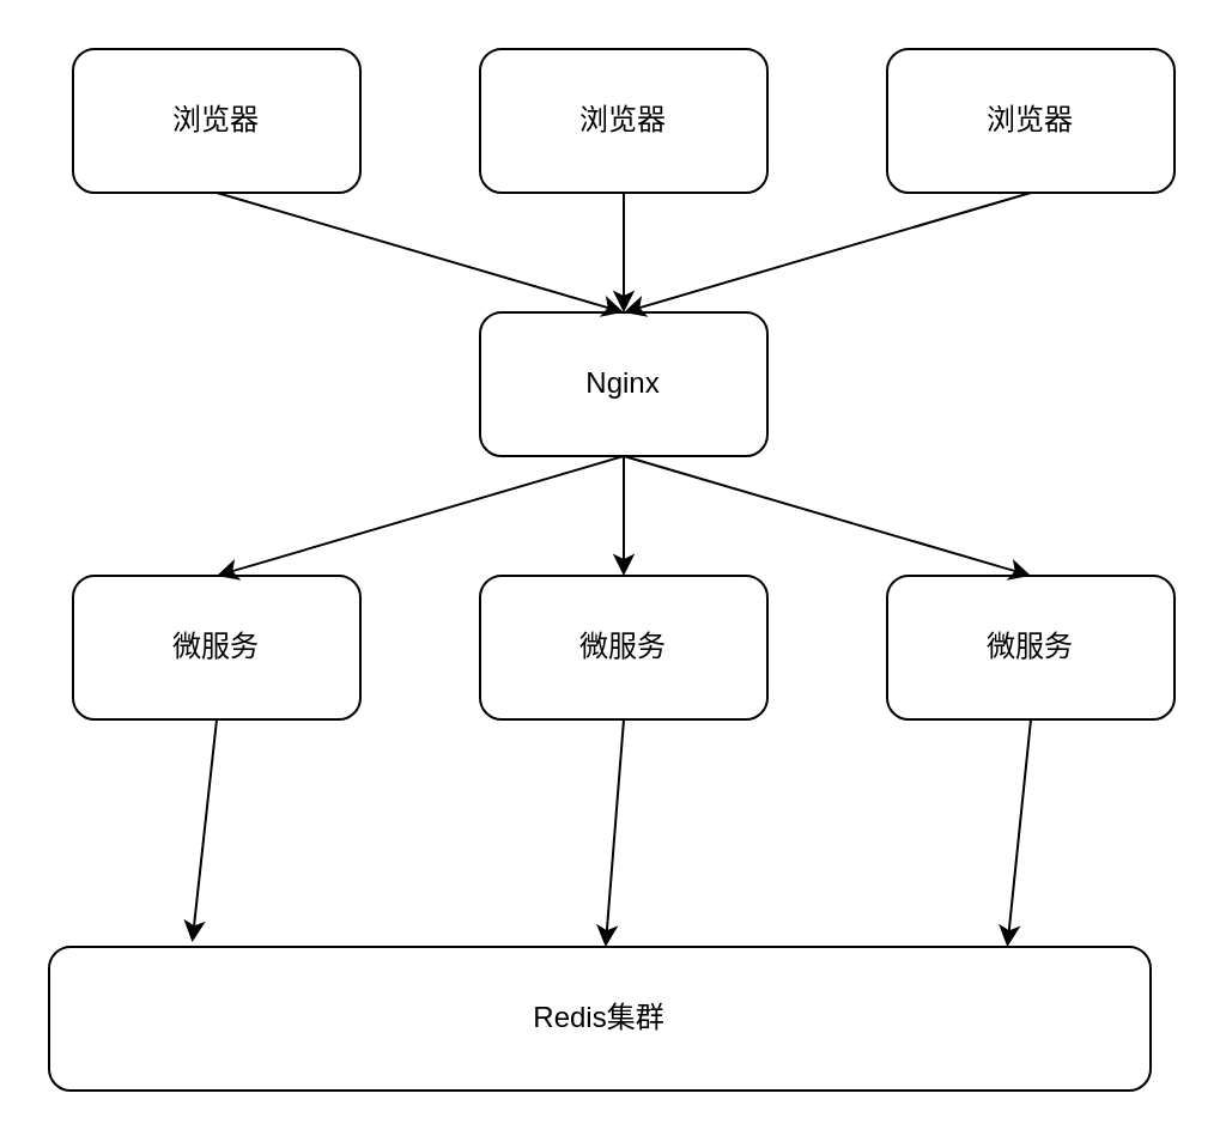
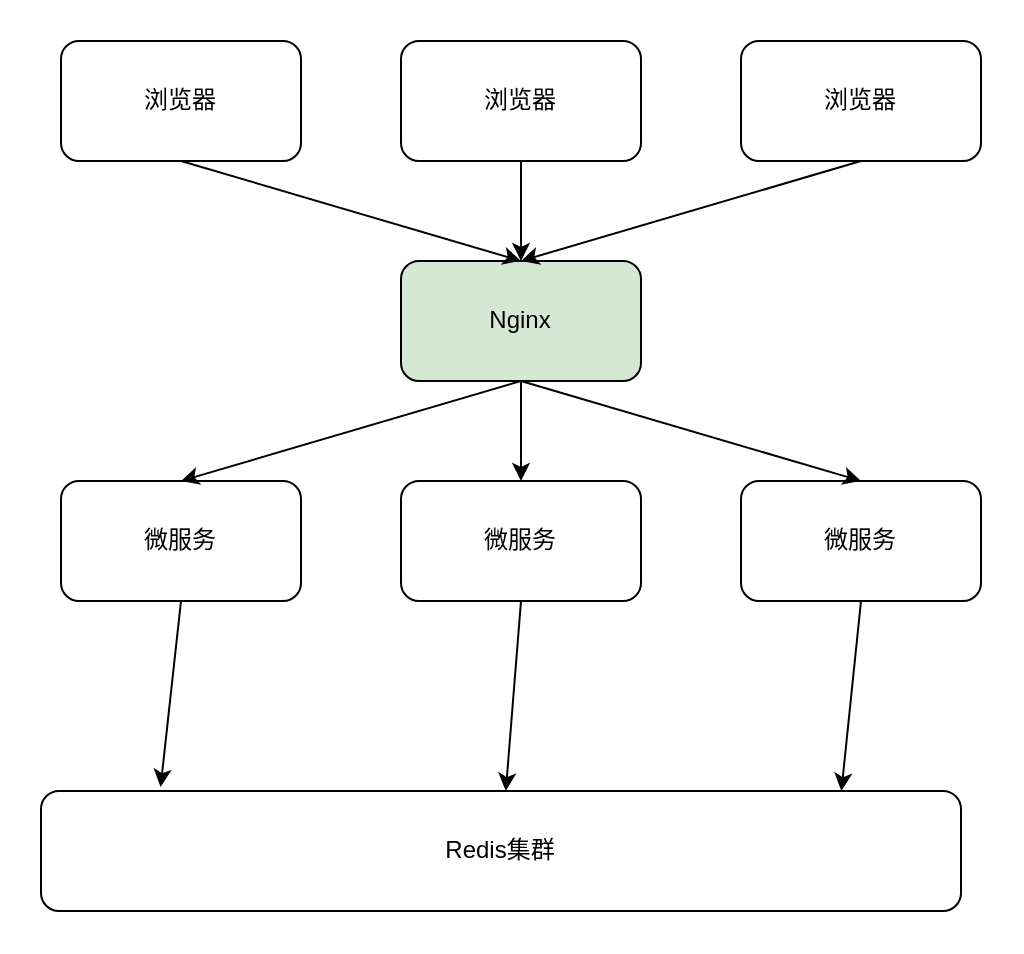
- <mxCell id="12" value="Nginx" style="rounded=1;whiteSpace=wrap;html=1;" vertex="1" parent="1"><mxGeometry x="200" y="130" width="120" height="60" as="geometry" /></mxCell>
+ <mxCell id="12" value="Nginx" style="rounded=1;whiteSpace=wrap;html=1;fillColor=#d5e8d4;" vertex="1" parent="1"><mxGeometry x="200" y="130" width="120" height="60" as="geometry" /></mxCell>
